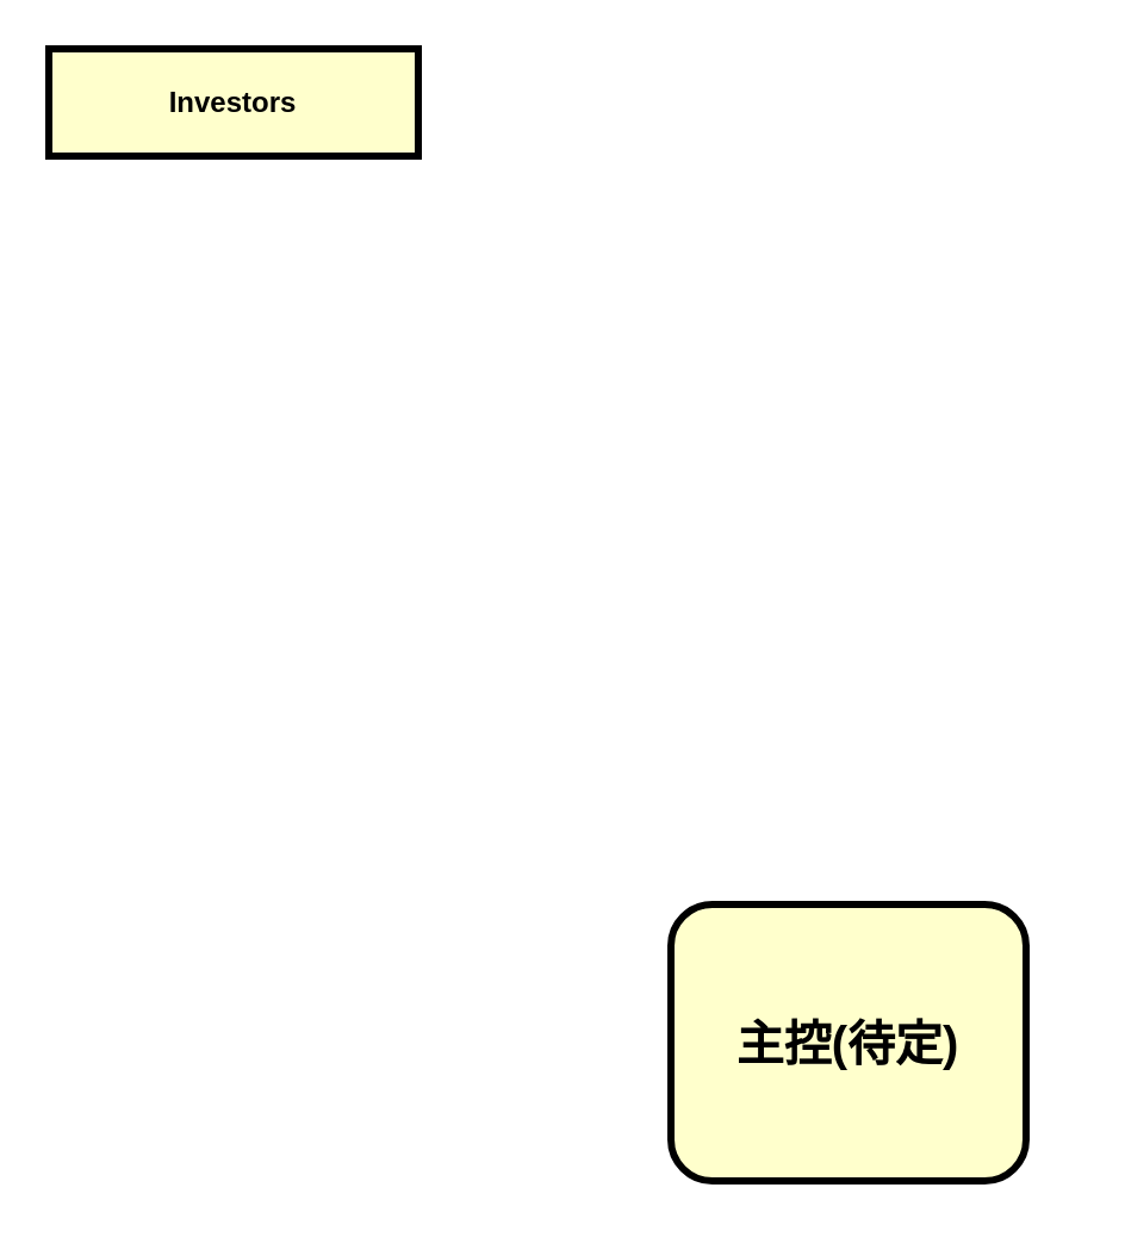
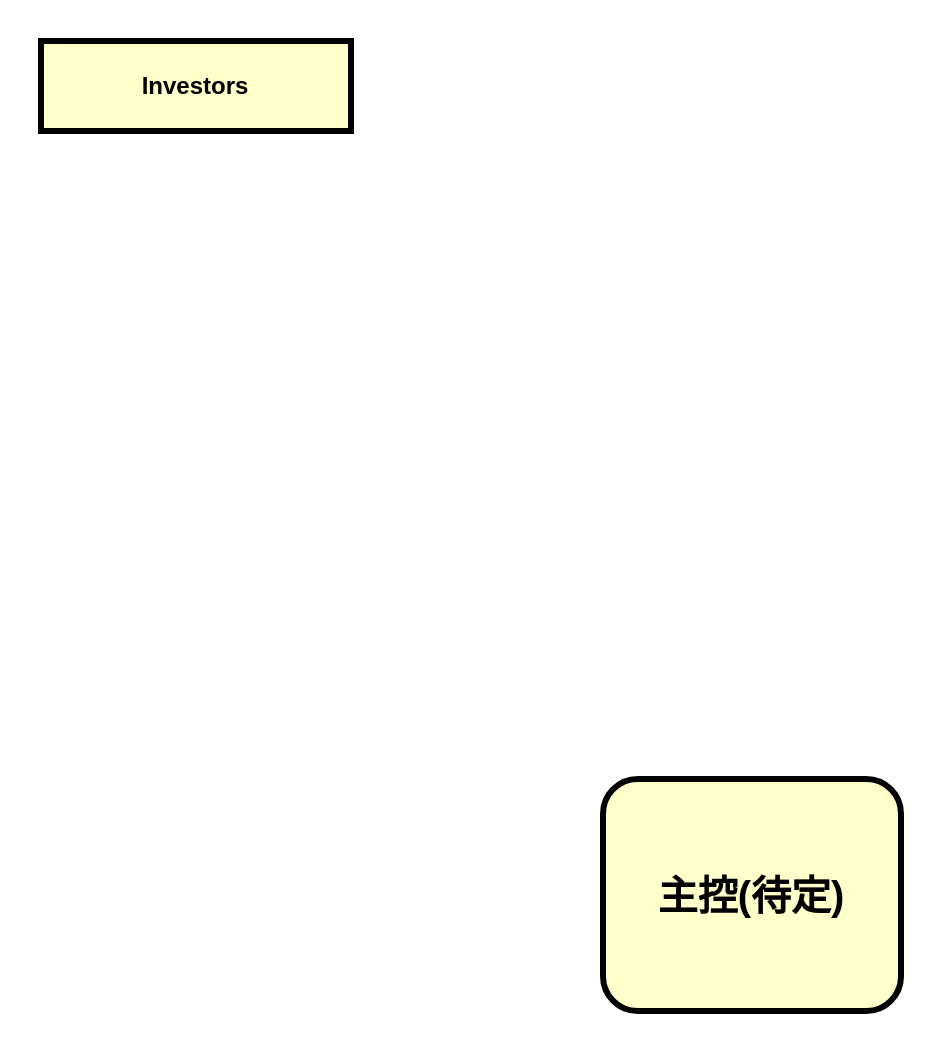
- <mxCell id="3" value="主控(待定)" style="whiteSpace=wrap;align=center;verticalAlign=middle;fontStyle=1;strokeWidth=3;fillColor=#FFFFCC;rounded=1;glass=0;comic=0;shadow=0;fontSize=20;" vertex="1" parent="1"><mxGeometry x="281" y="379" width="149" height="116" as="geometry" /></mxCell>
+ <mxCell id="3" value="主控(待定)" style="whiteSpace=wrap;align=center;verticalAlign=middle;fontStyle=1;strokeWidth=3;fillColor=#FFFFCC;rounded=1;glass=0;comic=0;shadow=0;fontSize=20;" vertex="1" parent="1"><mxGeometry x="301" y="389" width="149" height="116" as="geometry" /></mxCell>
